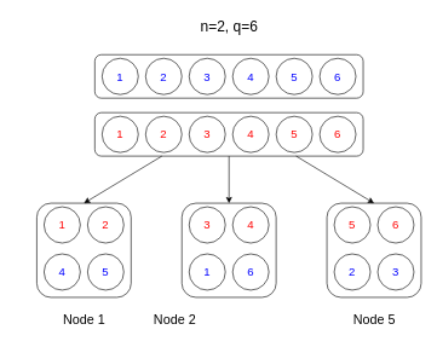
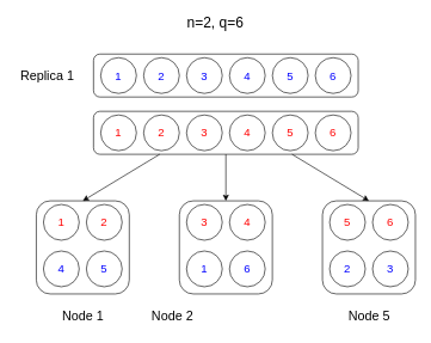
- <mxCell id="18" value="n=2, q=6" style="text;html=1;align=center;verticalAlign=middle;resizable=0;points=[];autosize=1;fontSize=20;fontColor=#000000;" vertex="1" parent="1"><mxGeometry x="270" y="20" width="90" height="30" as="geometry" /></mxCell>
+ <mxCell id="18" value="n=2, q=6" style="text;html=1;align=center;verticalAlign=middle;resizable=0;points=[];autosize=1;fontSize=20;fontColor=#000000;" vertex="1" parent="1"><mxGeometry x="255" y="15" width="90" height="30" as="geometry" /></mxCell>
+ <mxCell id="43" value="Replica 1" style="text;html=1;align=center;verticalAlign=middle;resizable=0;points=[];autosize=1;fontSize=18;fontColor=#000000;" vertex="1" parent="1"><mxGeometry x="20" y="90" width="90" height="30" as="geometry" /></mxCell>
